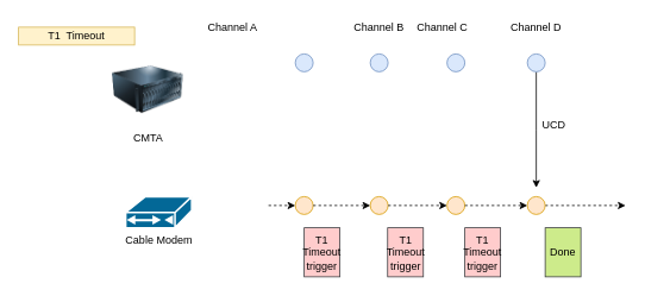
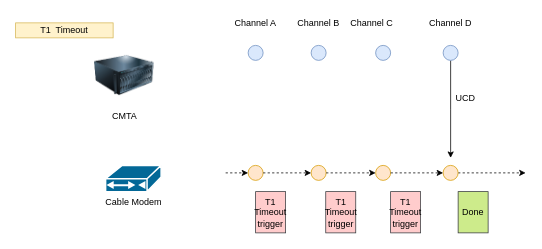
- <mxCell id="11" value="Channel A" style="text;html=1;strokeColor=none;fillColor=none;align=center;verticalAlign=middle;whiteSpace=wrap;rounded=0;" vertex="1" parent="1"><mxGeometry x="230" y="20" width="60" height="20" as="geometry" /></mxCell>
+ <mxCell id="11" value="Channel A" style="text;html=1;strokeColor=none;fillColor=none;align=center;verticalAlign=middle;whiteSpace=wrap;rounded=0;" vertex="1" parent="1"><mxGeometry x="310" y="20" width="60" height="20" as="geometry" /></mxCell>
- <mxCell id="23" value="UCD" style="text;html=1;strokeColor=none;fillColor=none;align=center;verticalAlign=middle;whiteSpace=wrap;rounded=0;" vertex="1" parent="1"><mxGeometry x="600" y="130" width="40" height="20" as="geometry" /></mxCell>
+ <mxCell id="23" value="UCD" style="text;html=1;strokeColor=none;fillColor=none;align=center;verticalAlign=middle;whiteSpace=wrap;rounded=0;" vertex="1" parent="1"><mxGeometry x="600" y="120" width="40" height="20" as="geometry" /></mxCell>
